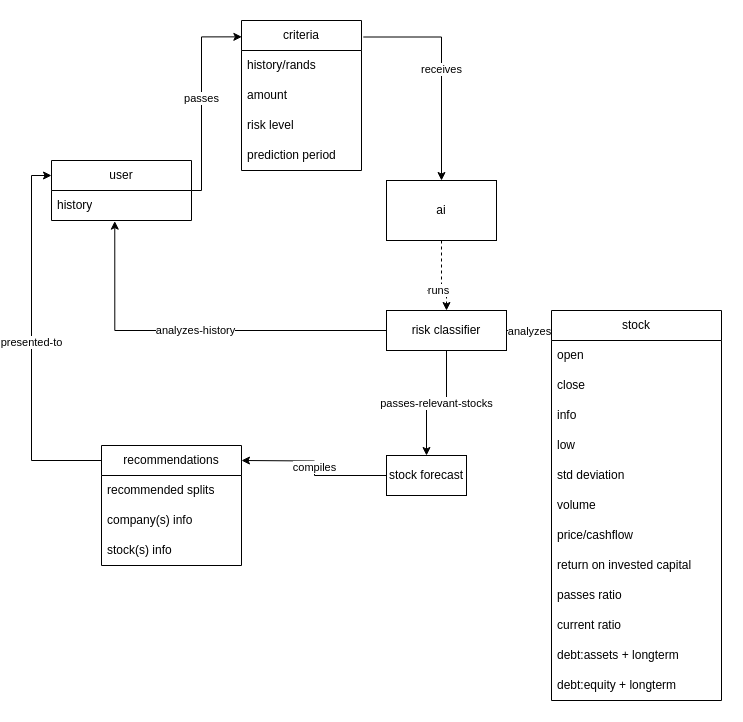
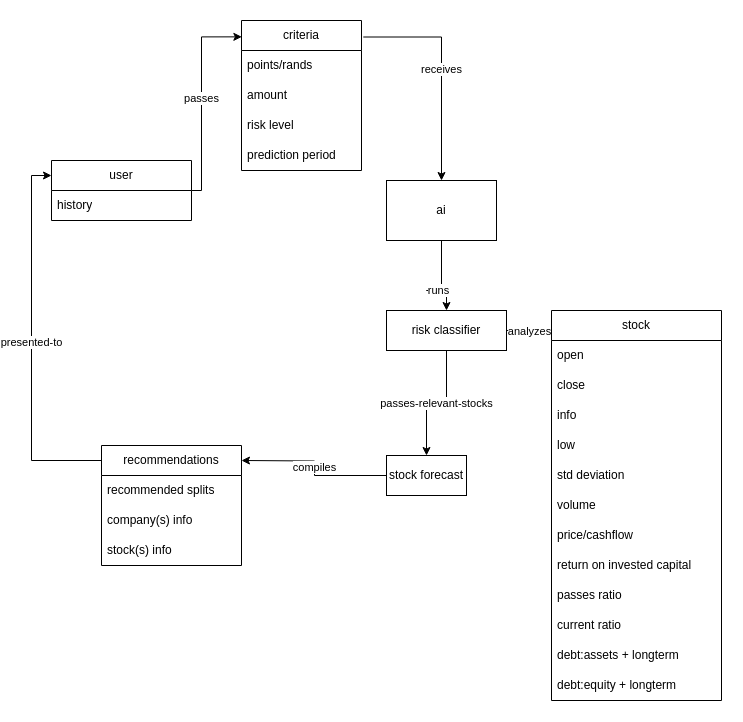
- <mxCell id="16" value="history/rands" style="text;strokeColor=none;fillColor=none;align=left;verticalAlign=middle;spacingLeft=4;spacingRight=4;overflow=hidden;points=[[0,0.5],[1,0.5]];portConstraint=eastwest;rotatable=0;whiteSpace=wrap;html=1;" vertex="1" parent="15"><mxGeometry y="30" width="120" height="30" as="geometry" /></mxCell>
+ <mxCell id="16" value="points/rands" style="text;strokeColor=none;fillColor=none;align=left;verticalAlign=middle;spacingLeft=4;spacingRight=4;overflow=hidden;points=[[0,0.5],[1,0.5]];portConstraint=eastwest;rotatable=0;whiteSpace=wrap;html=1;" vertex="1" parent="15"><mxGeometry y="30" width="120" height="30" as="geometry" /></mxCell>
- <mxCell id="4" value="runs" style="edgeStyle=orthogonalEdgeStyle;rounded=0;orthogonalLoop=1;jettySize=auto;html=1;entryX=0.5;entryY=0;entryDx=0;entryDy=0;exitX=0.5;exitY=1;exitDx=0;exitDy=0;dashed=1;" edge="1" parent="1" source="5" target="9"><mxGeometry relative="1" as="geometry"><Array as="points"><mxPoint x="415" y="290" /><mxPoint x="415" y="290" /></Array></mxGeometry></mxCell>
+ <mxCell id="4" value="runs" style="edgeStyle=orthogonalEdgeStyle;rounded=0;orthogonalLoop=1;jettySize=auto;html=1;entryX=0.5;entryY=0;entryDx=0;entryDy=0;exitX=0.5;exitY=1;exitDx=0;exitDy=0;" edge="1" parent="1" source="5" target="9"><mxGeometry relative="1" as="geometry"><Array as="points"><mxPoint x="415" y="290" /><mxPoint x="415" y="290" /></Array></mxGeometry></mxCell>
- <mxCell id="7" value="analyzes-history" style="edgeStyle=orthogonalEdgeStyle;rounded=0;orthogonalLoop=1;jettySize=auto;html=1;entryX=0.452;entryY=1.022;entryDx=0;entryDy=0;entryPerimeter=0;" edge="1" parent="1" source="9" target="14"><mxGeometry relative="1" as="geometry"><mxPoint x="180" y="230" as="targetPoint" /><Array as="points"><mxPoint x="103" y="330" /></Array></mxGeometry></mxCell>
